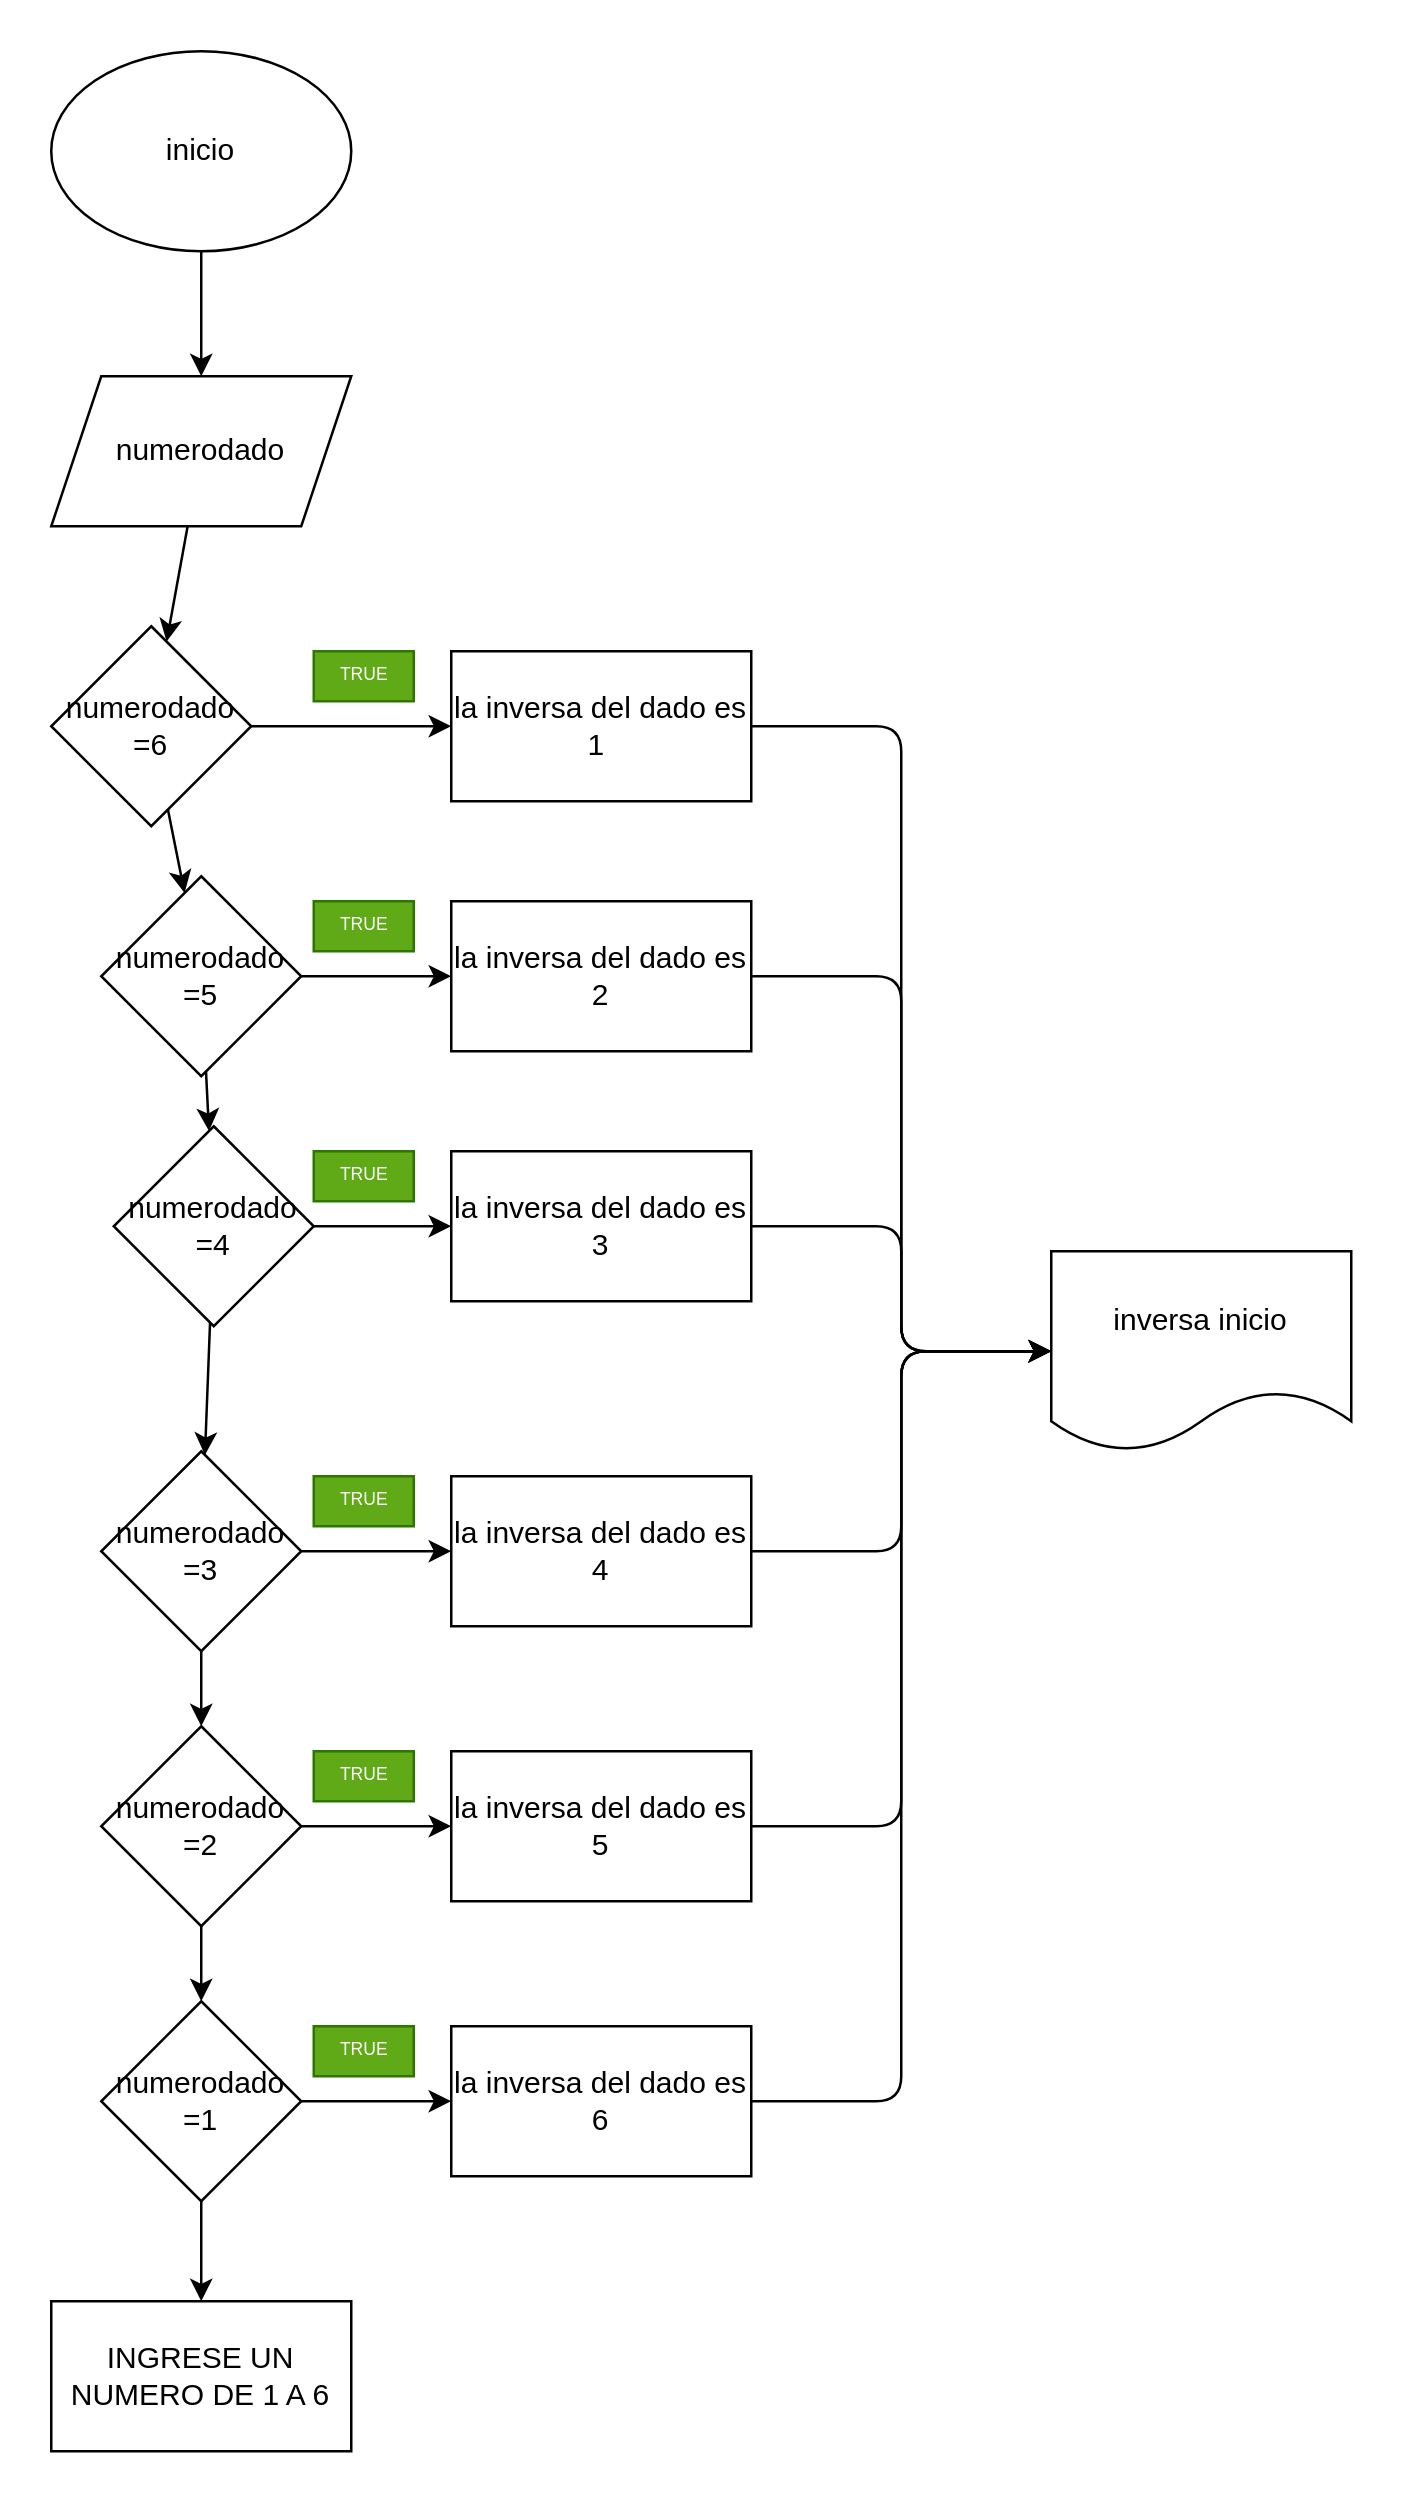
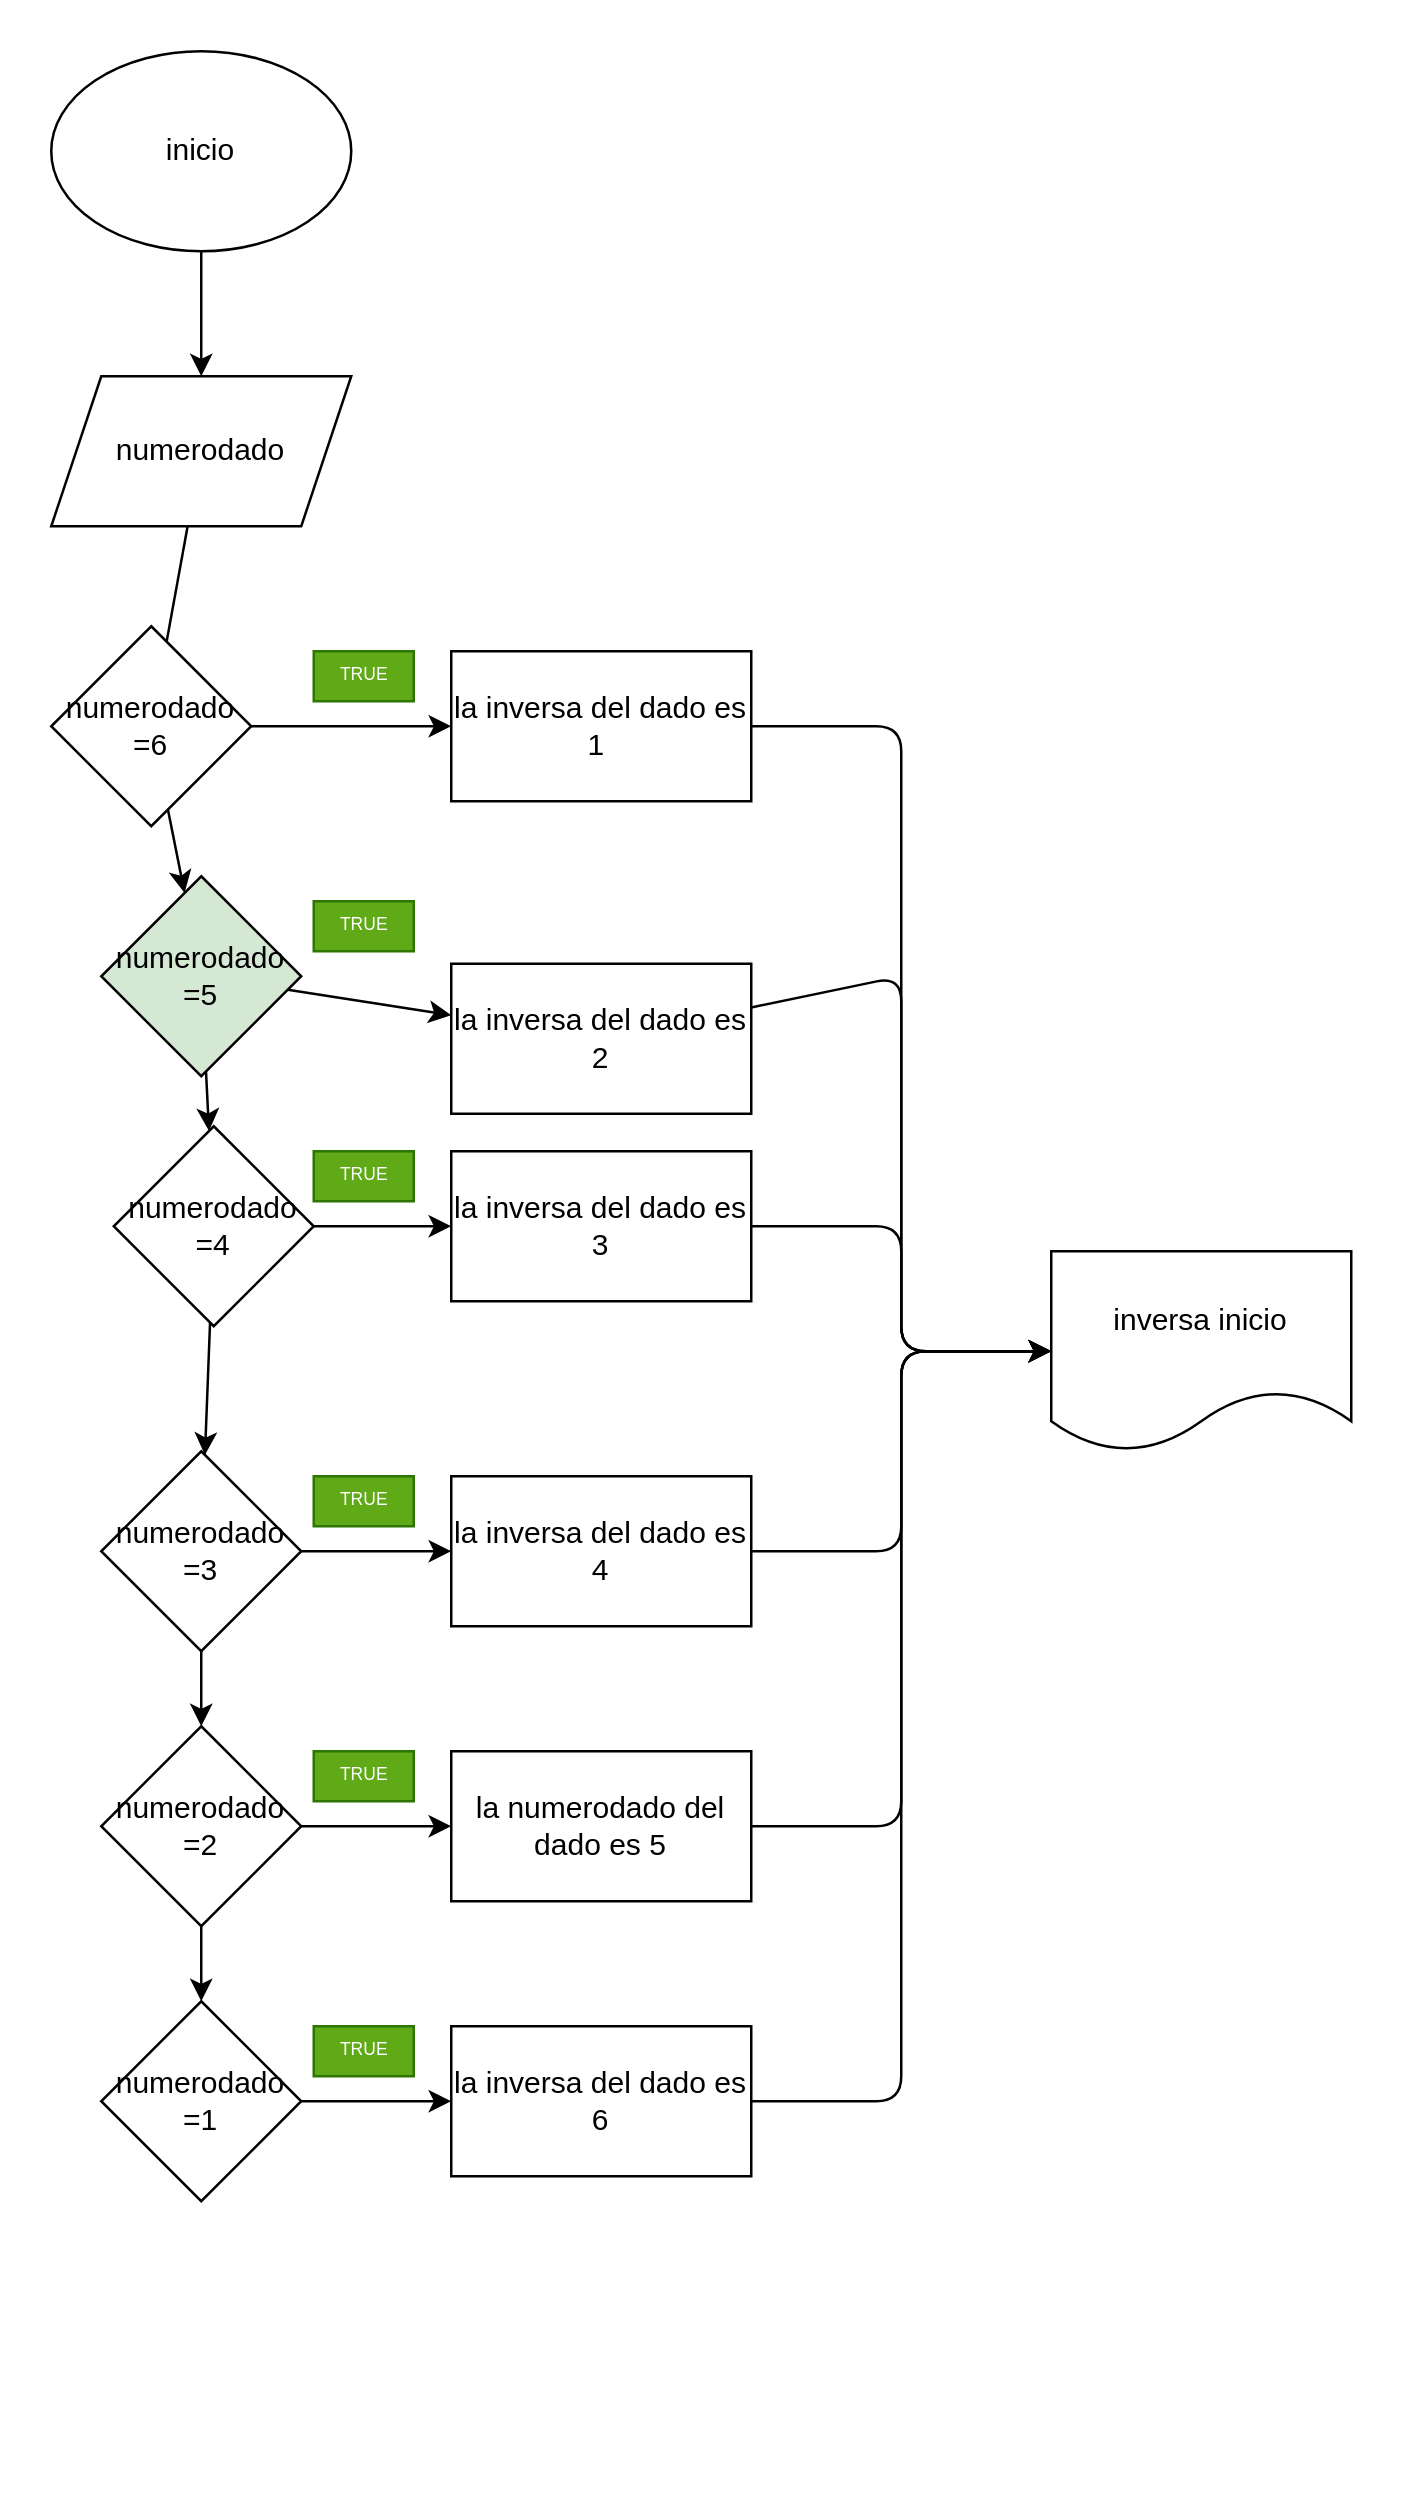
- <mxCell id="4" value="" style="edgeStyle=none;html=1;" edge="1" parent="1" source="5" target="8"><mxGeometry relative="1" as="geometry" /></mxCell>
+ <mxCell id="4" value="" style="edgeStyle=none;html=1;endArrow=none;" edge="1" parent="1" source="5" target="8"><mxGeometry relative="1" as="geometry" /></mxCell>
- <mxCell id="13" value="numerodado =5" style="rhombus;whiteSpace=wrap;html=1;" vertex="1" parent="1"><mxGeometry x="40" y="350" width="80" height="80" as="geometry" /></mxCell>
+ <mxCell id="13" value="numerodado =5" style="rhombus;whiteSpace=wrap;html=1;fillColor=#d5e8d4;" vertex="1" parent="1"><mxGeometry x="40" y="350" width="80" height="80" as="geometry" /></mxCell>
- <mxCell id="15" value="la inversa del dado es 2" style="rounded=0;whiteSpace=wrap;html=1;" vertex="1" parent="1"><mxGeometry x="180" y="360" width="120" height="60" as="geometry" /></mxCell>
+ <mxCell id="15" value="la inversa del dado es 2" style="rounded=0;whiteSpace=wrap;html=1;" vertex="1" parent="1"><mxGeometry x="180" y="385" width="120" height="60" as="geometry" /></mxCell>
- <mxCell id="33" value="la inversa del dado es 5" style="rounded=0;whiteSpace=wrap;html=1;" vertex="1" parent="1"><mxGeometry x="180" y="700" width="120" height="60" as="geometry" /></mxCell>
+ <mxCell id="33" value="la numerodado del dado es 5" style="rounded=0;whiteSpace=wrap;html=1;" vertex="1" parent="1"><mxGeometry x="180" y="700" width="120" height="60" as="geometry" /></mxCell>
- <mxCell id="26" value="" style="edgeStyle=none;html=1;fontSize=7;" edge="1" parent="1" source="27" target="42"><mxGeometry relative="1" as="geometry" /></mxCell>
- <mxCell id="42" value="INGRESE UN NUMERO DE 1 A 6" style="whiteSpace=wrap;html=1;" vertex="1" parent="1"><mxGeometry x="20" y="920" width="120" height="60" as="geometry" /></mxCell>
